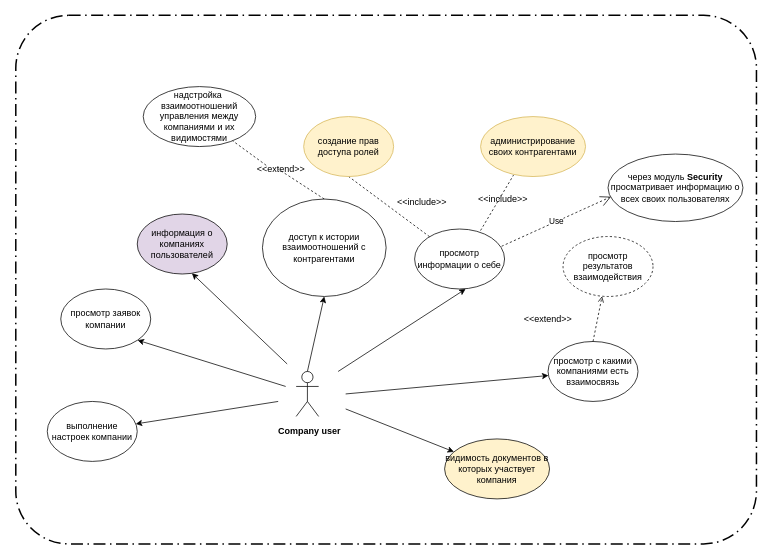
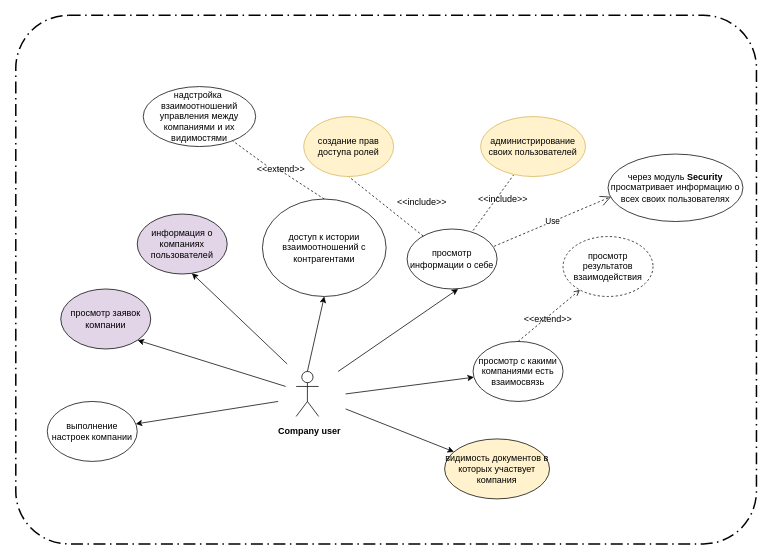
- <mxCell id="13" value="администрирование своих контрагентами" style="ellipse;whiteSpace=wrap;html=1;strokeWidth=1;fillColor=#fff2cc;strokeColor=#d6b656;" vertex="1" parent="1"><mxGeometry x="640" y="155" width="140" height="80" as="geometry" /></mxCell>
+ <mxCell id="13" value="администрирование своих пользователей" style="ellipse;whiteSpace=wrap;html=1;strokeWidth=1;fillColor=#fff2cc;strokeColor=#d6b656;" vertex="1" parent="1"><mxGeometry x="640" y="155" width="140" height="80" as="geometry" /></mxCell>
- <mxCell id="7" value="просмотр информации о себе" style="ellipse;whiteSpace=wrap;html=1;" vertex="1" parent="1"><mxGeometry x="552" y="305" width="120" height="80" as="geometry" /></mxCell>
+ <mxCell id="7" value="просмотр информации о себе" style="ellipse;whiteSpace=wrap;html=1;" vertex="1" parent="1"><mxGeometry x="542" y="305" width="120" height="80" as="geometry" /></mxCell>
- <mxCell id="10" value="просмотр заявок компании" style="ellipse;whiteSpace=wrap;html=1;strokeWidth=1;" vertex="1" parent="1"><mxGeometry x="80" y="385" width="120" height="80" as="geometry" /></mxCell>
+ <mxCell id="10" value="просмотр заявок компании" style="ellipse;whiteSpace=wrap;html=1;strokeWidth=1;fillColor=#e1d5e7;" vertex="1" parent="1"><mxGeometry x="80" y="385" width="120" height="80" as="geometry" /></mxCell>
- <mxCell id="16" value="просмотр с какими компаниями есть взаимосвязь" style="ellipse;whiteSpace=wrap;html=1;strokeWidth=1;" vertex="1" parent="1"><mxGeometry x="730" y="455" width="120" height="80" as="geometry" /></mxCell>
+ <mxCell id="16" value="просмотр с какими компаниями есть взаимосвязь" style="ellipse;whiteSpace=wrap;html=1;strokeWidth=1;" vertex="1" parent="1"><mxGeometry x="630" y="455" width="120" height="80" as="geometry" /></mxCell>
